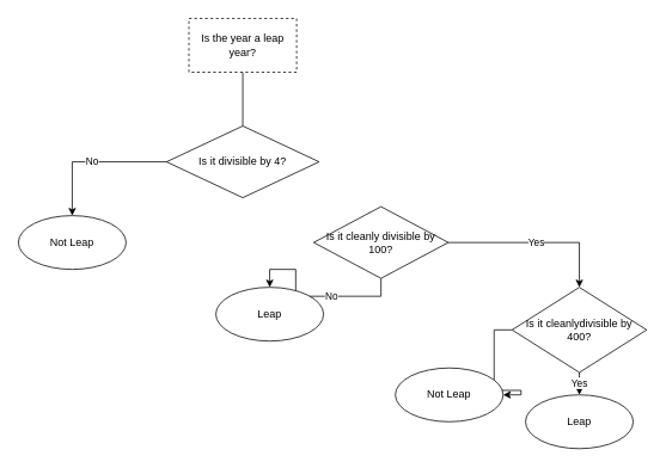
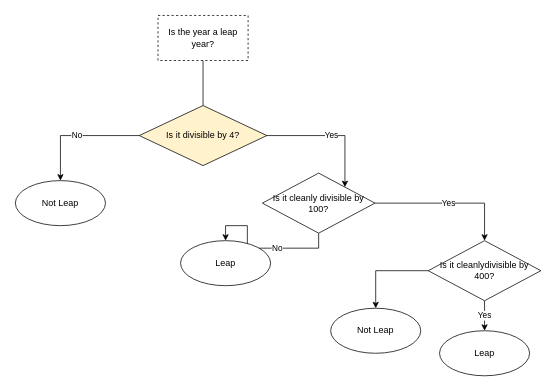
- <mxCell id="6" value="Is it divisible by 4?" style="rhombus;whiteSpace=wrap;html=1;rounded=0;" vertex="1" parent="1"><mxGeometry x="185" y="140" width="170" height="80" as="geometry" /></mxCell>
+ <mxCell id="6" value="Is it divisible by 4?" style="rhombus;whiteSpace=wrap;html=1;rounded=0;fillColor=#fff2cc;" vertex="1" parent="1"><mxGeometry x="185" y="140" width="170" height="80" as="geometry" /></mxCell>
+ <mxCell id="5" value="Yes" style="edgeStyle=orthogonalEdgeStyle;rounded=0;orthogonalLoop=1;jettySize=auto;html=1;" edge="1" parent="1" source="6" target="11"><mxGeometry relative="1" as="geometry"><Array as="points"><mxPoint x="459" y="180" /></Array></mxGeometry></mxCell>
- <mxCell id="14" value="Is it cleanlydivisible by 400?" style="rhombus;whiteSpace=wrap;html=1;rounded=0;" vertex="1" parent="1"><mxGeometry x="570" y="320" width="150" height="95" as="geometry" /></mxCell>
+ <mxCell id="14" value="Is it cleanlydivisible by 400?" style="rhombus;whiteSpace=wrap;html=1;rounded=0;" vertex="1" parent="1"><mxGeometry x="570" y="320" width="150" height="80" as="geometry" /></mxCell>
